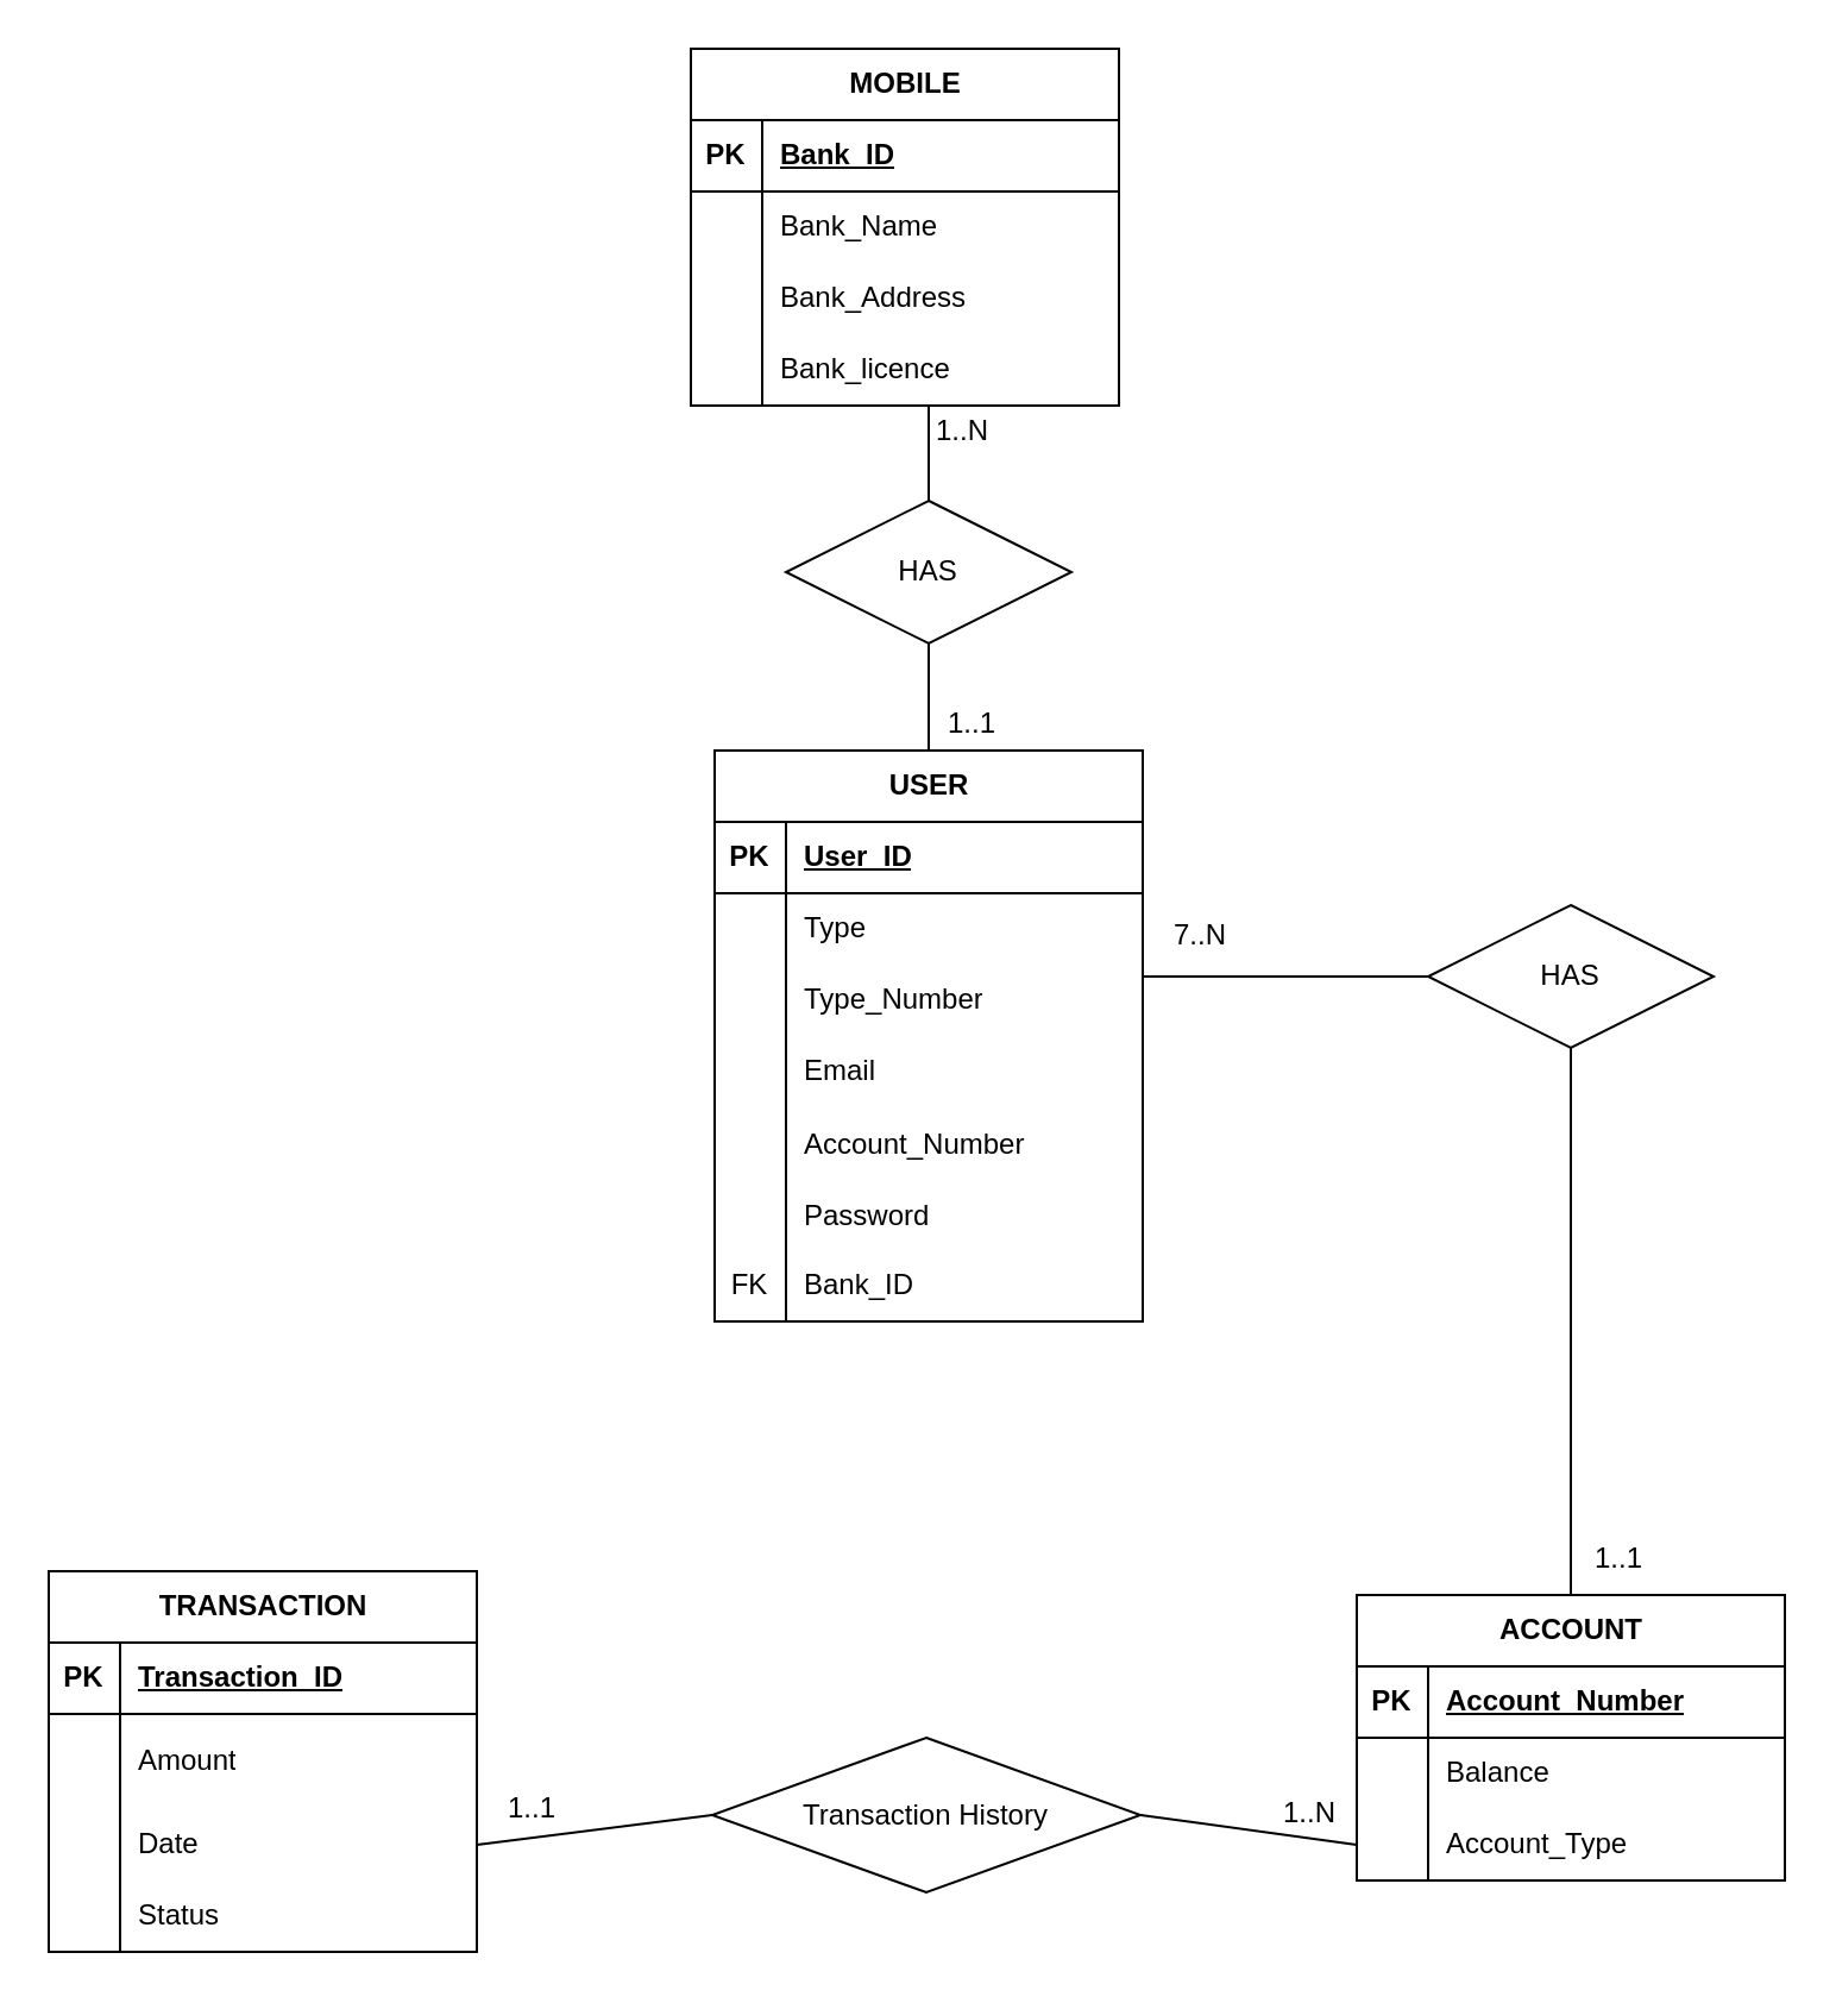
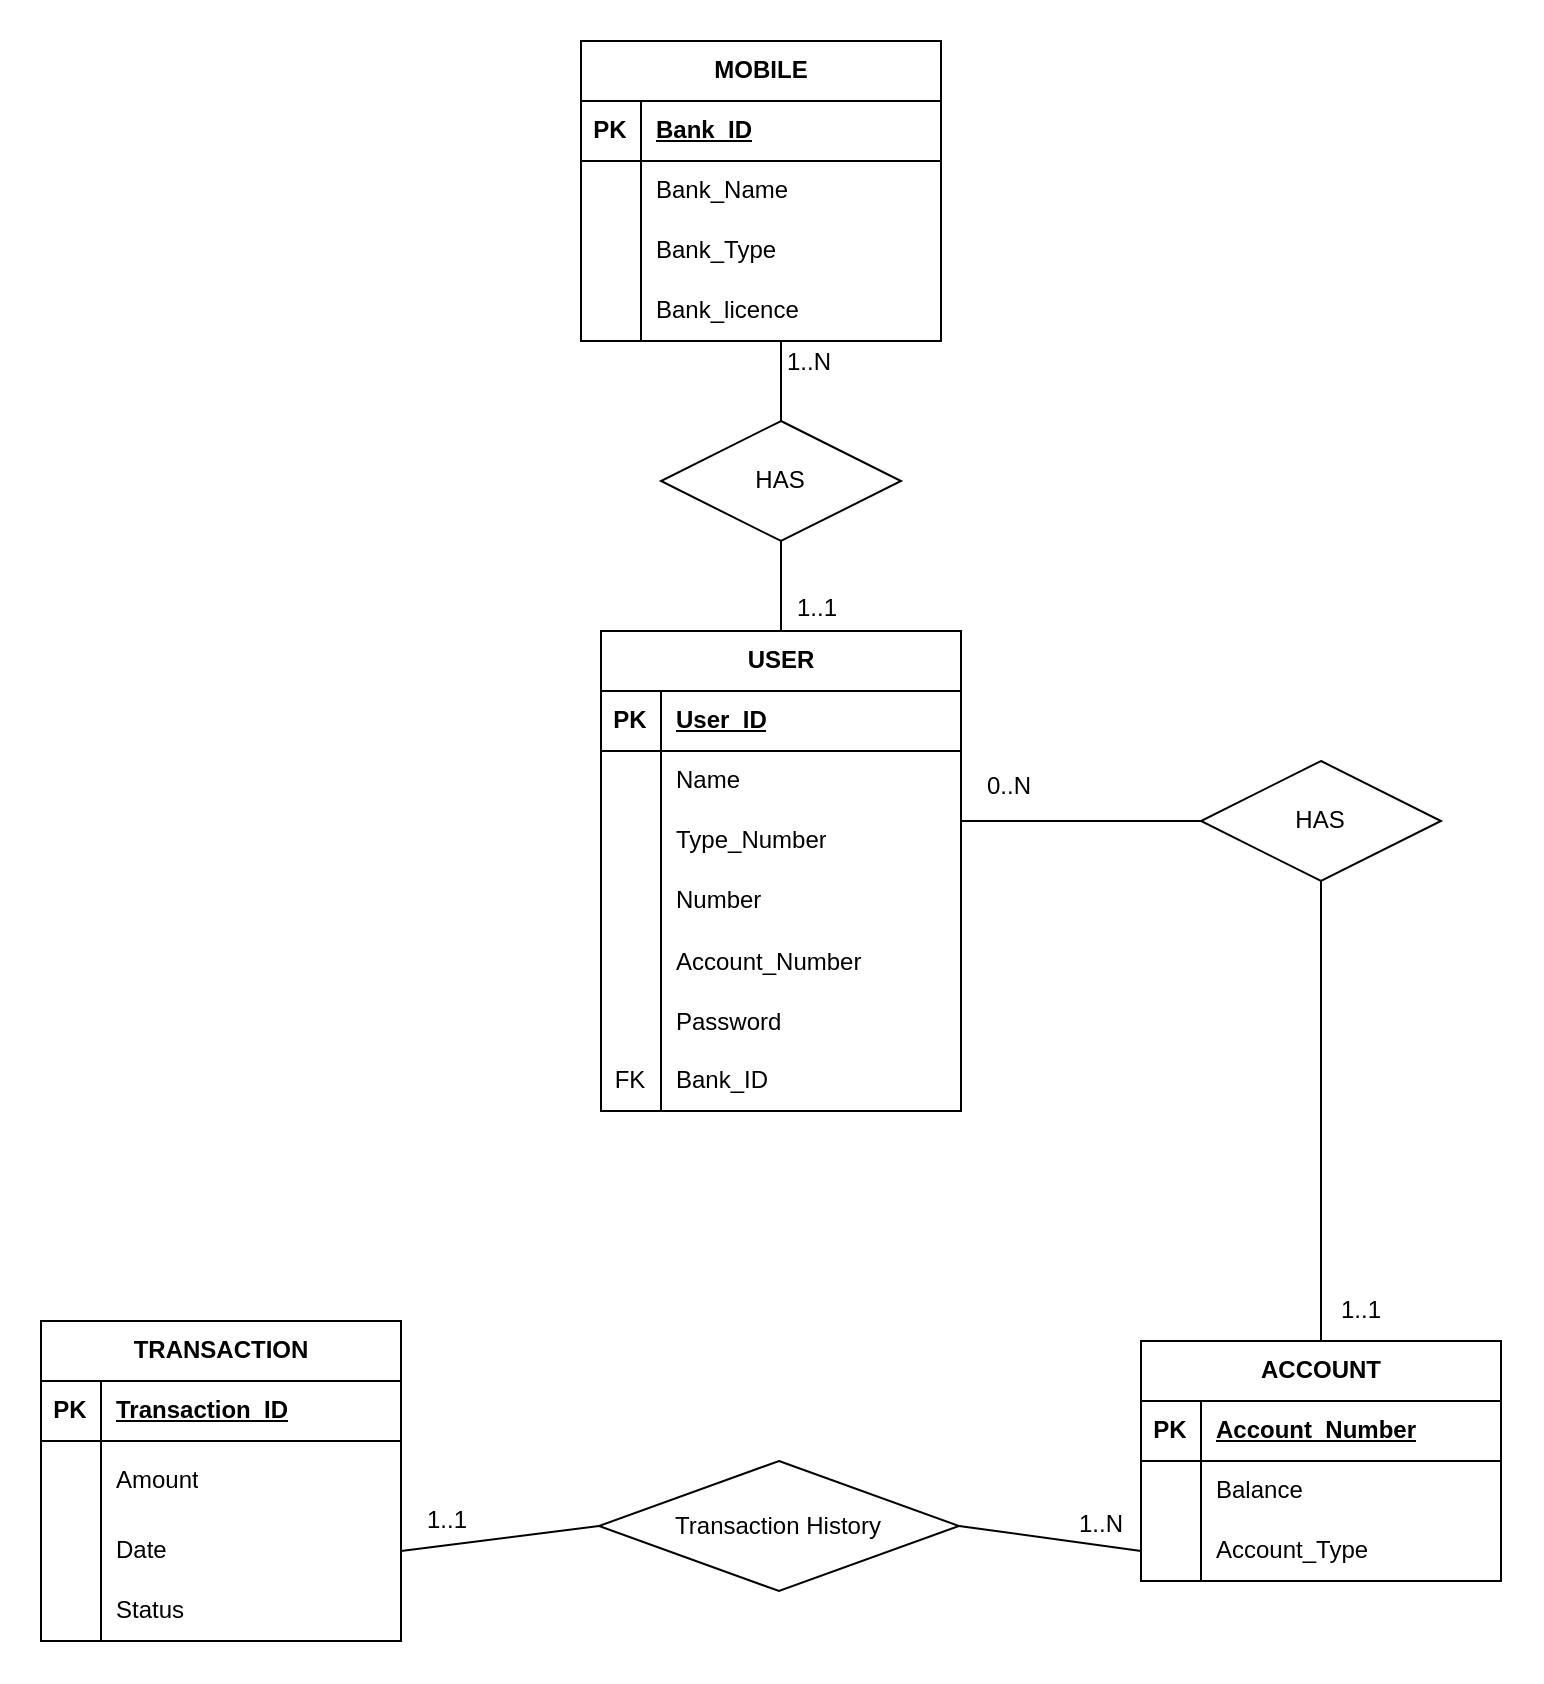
- <mxCell id="56" value="Bank_Address" style="shape=partialRectangle;connectable=0;fillColor=none;top=0;left=0;bottom=0;right=0;align=left;spacingLeft=6;overflow=hidden;whiteSpace=wrap;html=1;" vertex="1" parent="54"><mxGeometry x="30" width="150" height="30" as="geometry"><mxRectangle width="150" height="30" as="alternateBounds" /></mxGeometry></mxCell>
+ <mxCell id="56" value="Bank_Type" style="shape=partialRectangle;connectable=0;fillColor=none;top=0;left=0;bottom=0;right=0;align=left;spacingLeft=6;overflow=hidden;whiteSpace=wrap;html=1;" vertex="1" parent="54"><mxGeometry x="30" width="150" height="30" as="geometry"><mxRectangle width="150" height="30" as="alternateBounds" /></mxGeometry></mxCell>
- <mxCell id="31" value="Type" style="shape=partialRectangle;connectable=0;fillColor=none;top=0;left=0;bottom=0;right=0;align=left;spacingLeft=6;overflow=hidden;whiteSpace=wrap;html=1;" vertex="1" parent="29"><mxGeometry x="30" width="150" height="30" as="geometry"><mxRectangle width="150" height="30" as="alternateBounds" /></mxGeometry></mxCell>
+ <mxCell id="31" value="Name" style="shape=partialRectangle;connectable=0;fillColor=none;top=0;left=0;bottom=0;right=0;align=left;spacingLeft=6;overflow=hidden;whiteSpace=wrap;html=1;" vertex="1" parent="29"><mxGeometry x="30" width="150" height="30" as="geometry"><mxRectangle width="150" height="30" as="alternateBounds" /></mxGeometry></mxCell>
- <mxCell id="71" value="7..N" style="text;html=1;align=center;verticalAlign=middle;resizable=0;points=[];autosize=1;strokeColor=none;fillColor=none;" vertex="1" parent="1"><mxGeometry x="479" y="378" width="50" height="30" as="geometry" /></mxCell>
+ <mxCell id="71" value="0..N" style="text;html=1;align=center;verticalAlign=middle;resizable=0;points=[];autosize=1;strokeColor=none;fillColor=none;" vertex="1" parent="1"><mxGeometry x="479" y="378" width="50" height="30" as="geometry" /></mxCell>
- <mxCell id="37" value="Email" style="shape=partialRectangle;connectable=0;fillColor=none;top=0;left=0;bottom=0;right=0;align=left;spacingLeft=6;overflow=hidden;whiteSpace=wrap;html=1;" vertex="1" parent="35"><mxGeometry x="30" width="150" height="30" as="geometry"><mxRectangle width="150" height="30" as="alternateBounds" /></mxGeometry></mxCell>
+ <mxCell id="37" value="Number" style="shape=partialRectangle;connectable=0;fillColor=none;top=0;left=0;bottom=0;right=0;align=left;spacingLeft=6;overflow=hidden;whiteSpace=wrap;html=1;" vertex="1" parent="35"><mxGeometry x="30" width="150" height="30" as="geometry"><mxRectangle width="150" height="30" as="alternateBounds" /></mxGeometry></mxCell>
